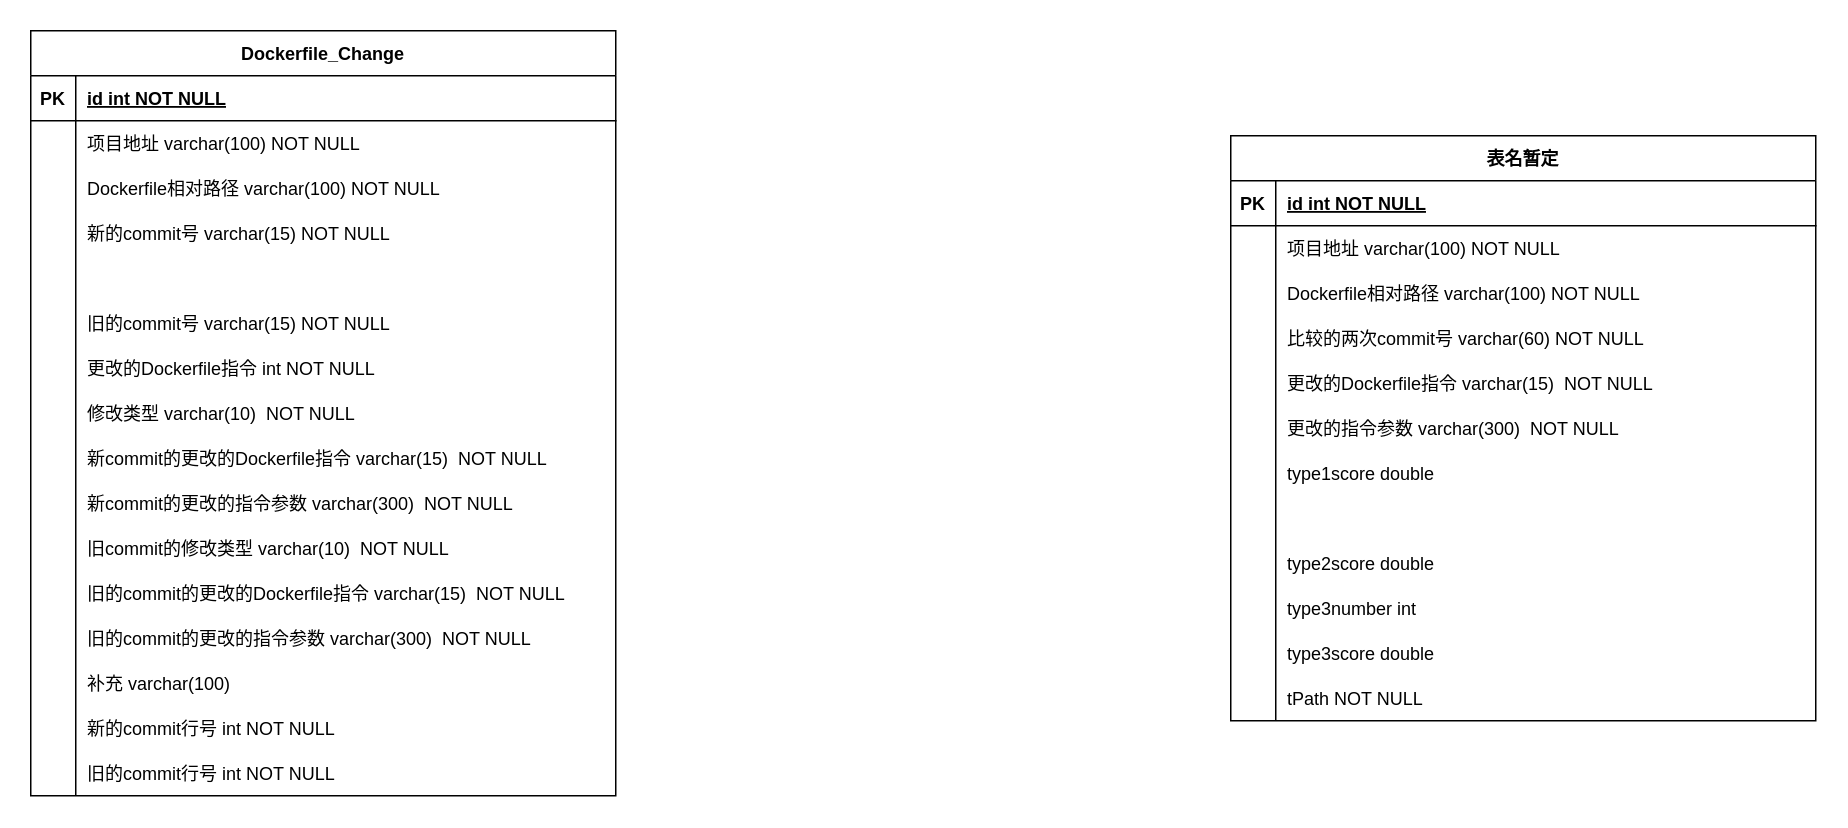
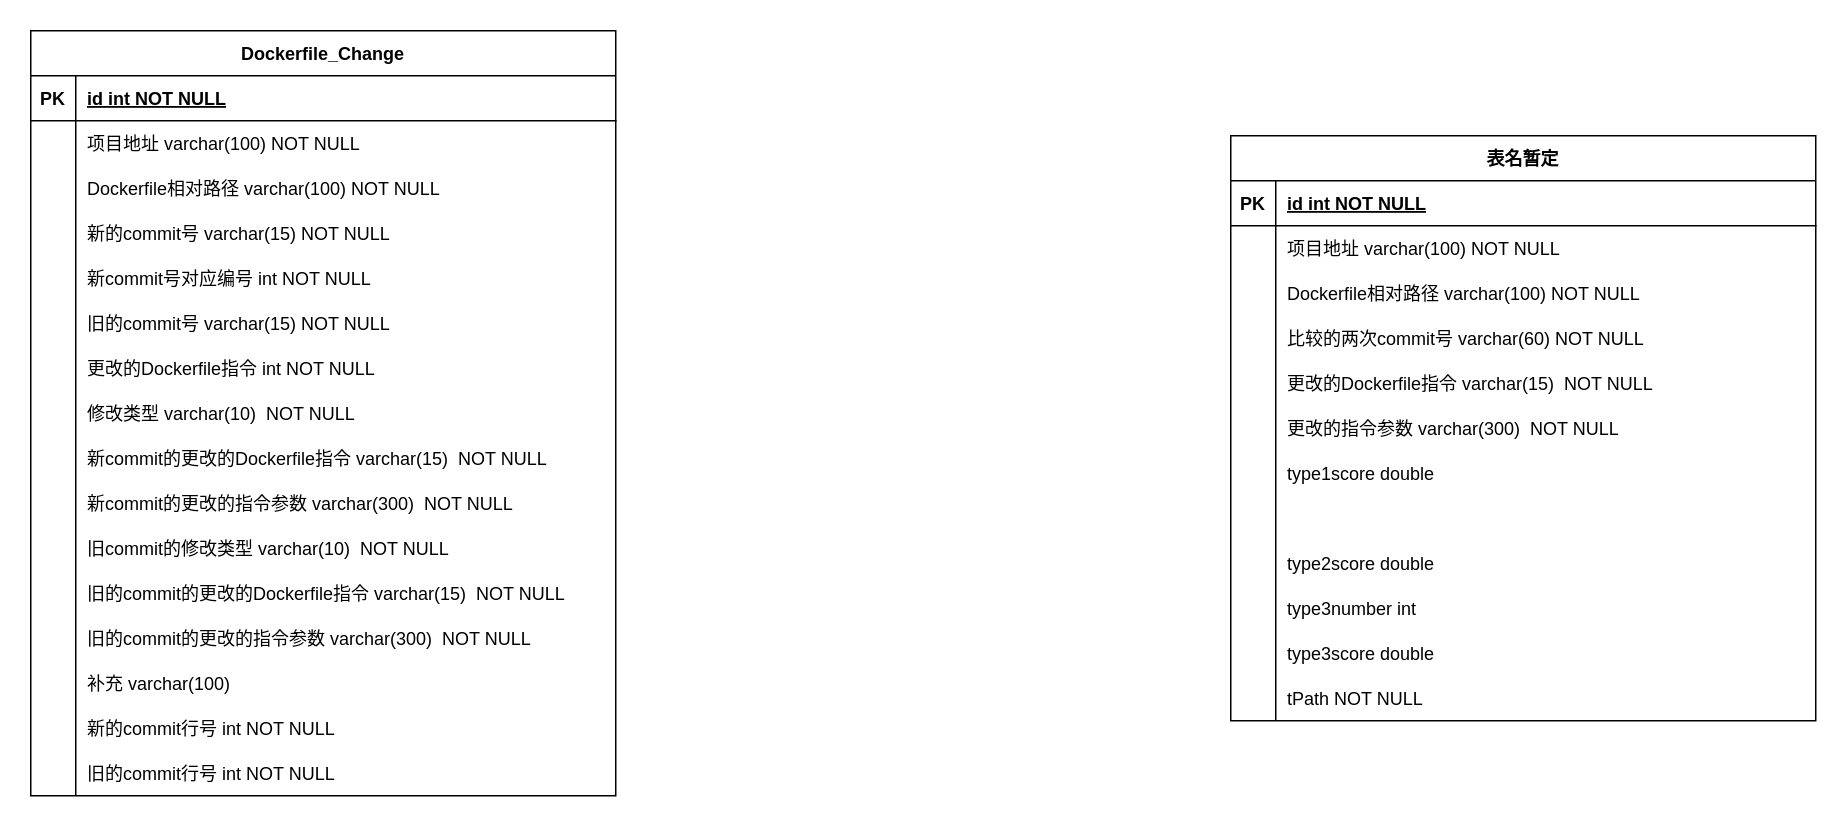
+ <mxCell id="17" value="新commit号对应编号 int NOT NULL" style="shape=partialRectangle;overflow=hidden;connectable=0;fillColor=none;top=0;left=0;bottom=0;right=0;align=left;spacingLeft=6;" vertex="1" parent="15"><mxGeometry x="30" width="360" height="30" as="geometry"><mxRectangle width="360" height="30" as="alternateBounds" /></mxGeometry></mxCell>
